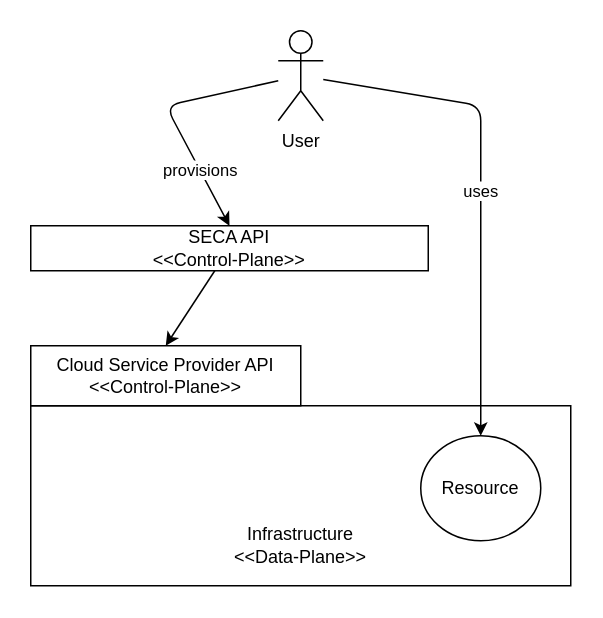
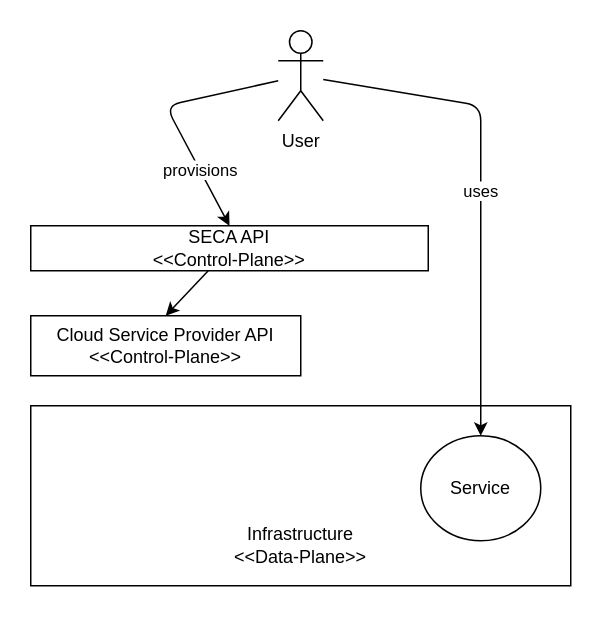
- <mxCell id="9" value="Cloud Service Provider API&lt;br&gt;&amp;lt;&amp;lt;Control-Plane&amp;gt;&amp;gt;" style="rounded=0;whiteSpace=wrap;html=1;" vertex="1" parent="1"><mxGeometry x="20" y="230" width="180" height="40" as="geometry" /></mxCell>
+ <mxCell id="9" value="Cloud Service Provider API&lt;br&gt;&amp;lt;&amp;lt;Control-Plane&amp;gt;&amp;gt;" style="rounded=0;whiteSpace=wrap;html=1;" vertex="1" parent="1"><mxGeometry x="20" y="210" width="180" height="40" as="geometry" /></mxCell>
- <mxCell id="8" value="Resource" style="ellipse;whiteSpace=wrap;html=1;" parent="1" vertex="1"><mxGeometry x="280" y="290" width="80" height="70" as="geometry" /></mxCell>
+ <mxCell id="8" value="Service" style="ellipse;whiteSpace=wrap;html=1;" parent="1" vertex="1"><mxGeometry x="280" y="290" width="80" height="70" as="geometry" /></mxCell>
